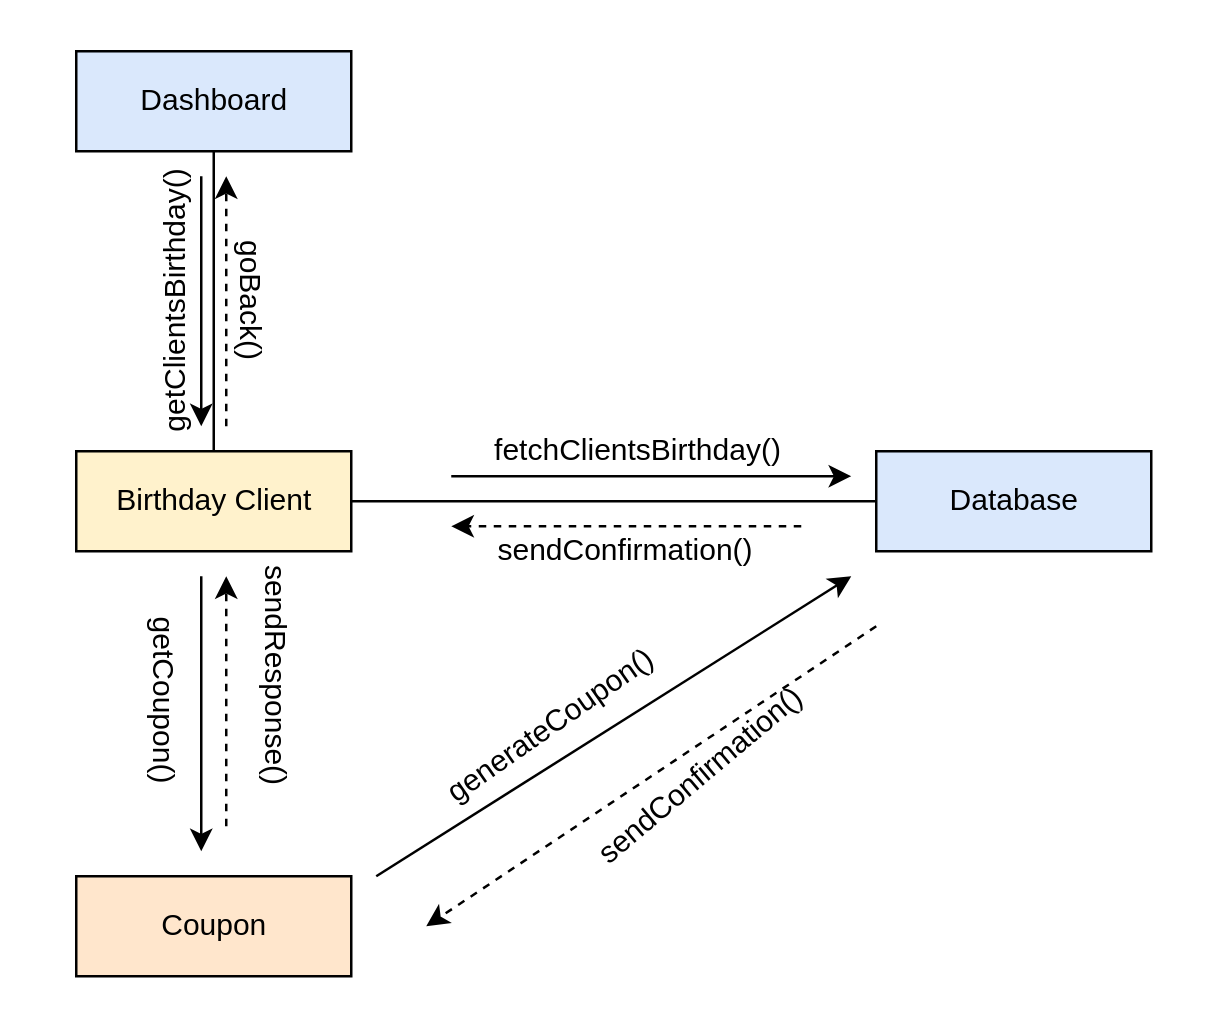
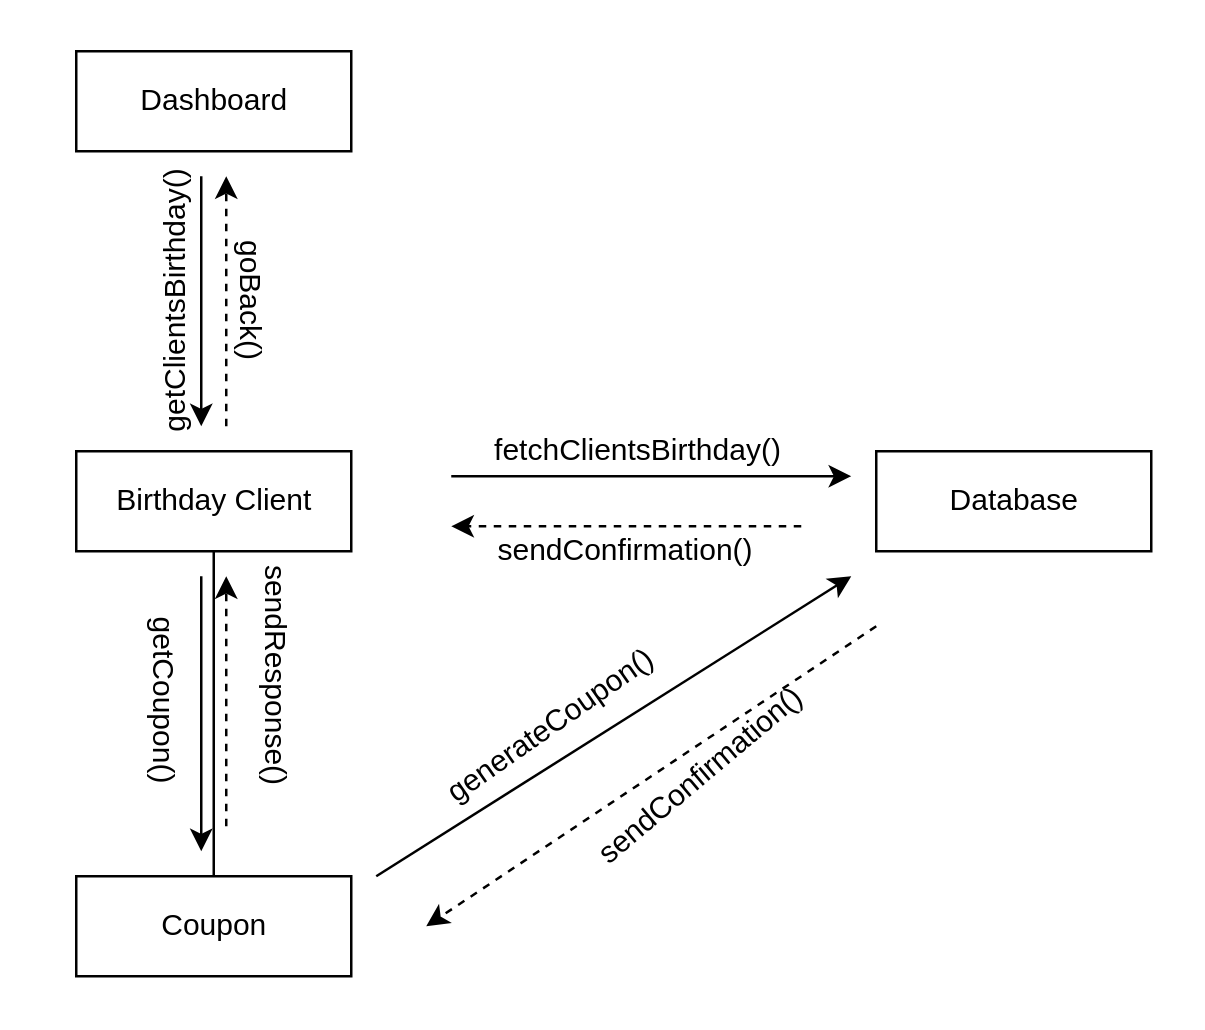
- <mxCell id="2" value="Dashboard" style="html=1;fillColor=#dae8fc;" vertex="1" parent="1"><mxGeometry x="30" y="20" width="110" height="40" as="geometry" /></mxCell>
+ <mxCell id="2" value="Dashboard" style="html=1;" vertex="1" parent="1"><mxGeometry x="30" y="20" width="110" height="40" as="geometry" /></mxCell>
- <mxCell id="6" value="" style="endArrow=none;html=1;entryX=0.5;entryY=1;entryDx=0;entryDy=0;exitX=0.5;exitY=0;exitDx=0;exitDy=0;" edge="1" parent="1" source="3" target="2"><mxGeometry width="50" height="50" relative="1" as="geometry"><mxPoint x="120" y="270" as="sourcePoint" /><mxPoint x="170" y="220" as="targetPoint" /></mxGeometry></mxCell>
- <mxCell id="3" value="Birthday Client" style="html=1;fillColor=#fff2cc;" vertex="1" parent="1"><mxGeometry x="30" y="180" width="110" height="40" as="geometry" /></mxCell>
+ <mxCell id="3" value="Birthday Client" style="html=1;" vertex="1" parent="1"><mxGeometry x="30" y="180" width="110" height="40" as="geometry" /></mxCell>
- <mxCell id="7" value="" style="endArrow=none;html=1;entryX=0;entryY=0.5;entryDx=0;entryDy=0;exitX=1;exitY=0.5;exitDx=0;exitDy=0;" edge="1" parent="1" source="3" target="5"><mxGeometry width="50" height="50" relative="1" as="geometry"><mxPoint x="120" y="270" as="sourcePoint" /><mxPoint x="170" y="220" as="targetPoint" /></mxGeometry></mxCell>
- <mxCell id="5" value="Database" style="html=1;fillColor=#dae8fc;" vertex="1" parent="1"><mxGeometry x="350" y="180" width="110" height="40" as="geometry" /></mxCell>
+ <mxCell id="5" value="Database" style="html=1;" vertex="1" parent="1"><mxGeometry x="350" y="180" width="110" height="40" as="geometry" /></mxCell>
+ <mxCell id="8" value="" style="endArrow=none;html=1;entryX=0.5;entryY=1;entryDx=0;entryDy=0;exitX=0.5;exitY=0;exitDx=0;exitDy=0;" edge="1" parent="1" source="4" target="3"><mxGeometry width="50" height="50" relative="1" as="geometry"><mxPoint x="120" y="270" as="sourcePoint" /><mxPoint x="170" y="220" as="targetPoint" /></mxGeometry></mxCell>
- <mxCell id="4" value="Coupon" style="html=1;fillColor=#ffe6cc;" vertex="1" parent="1"><mxGeometry x="30" y="350" width="110" height="40" as="geometry" /></mxCell>
+ <mxCell id="4" value="Coupon" style="html=1;" vertex="1" parent="1"><mxGeometry x="30" y="350" width="110" height="40" as="geometry" /></mxCell>
